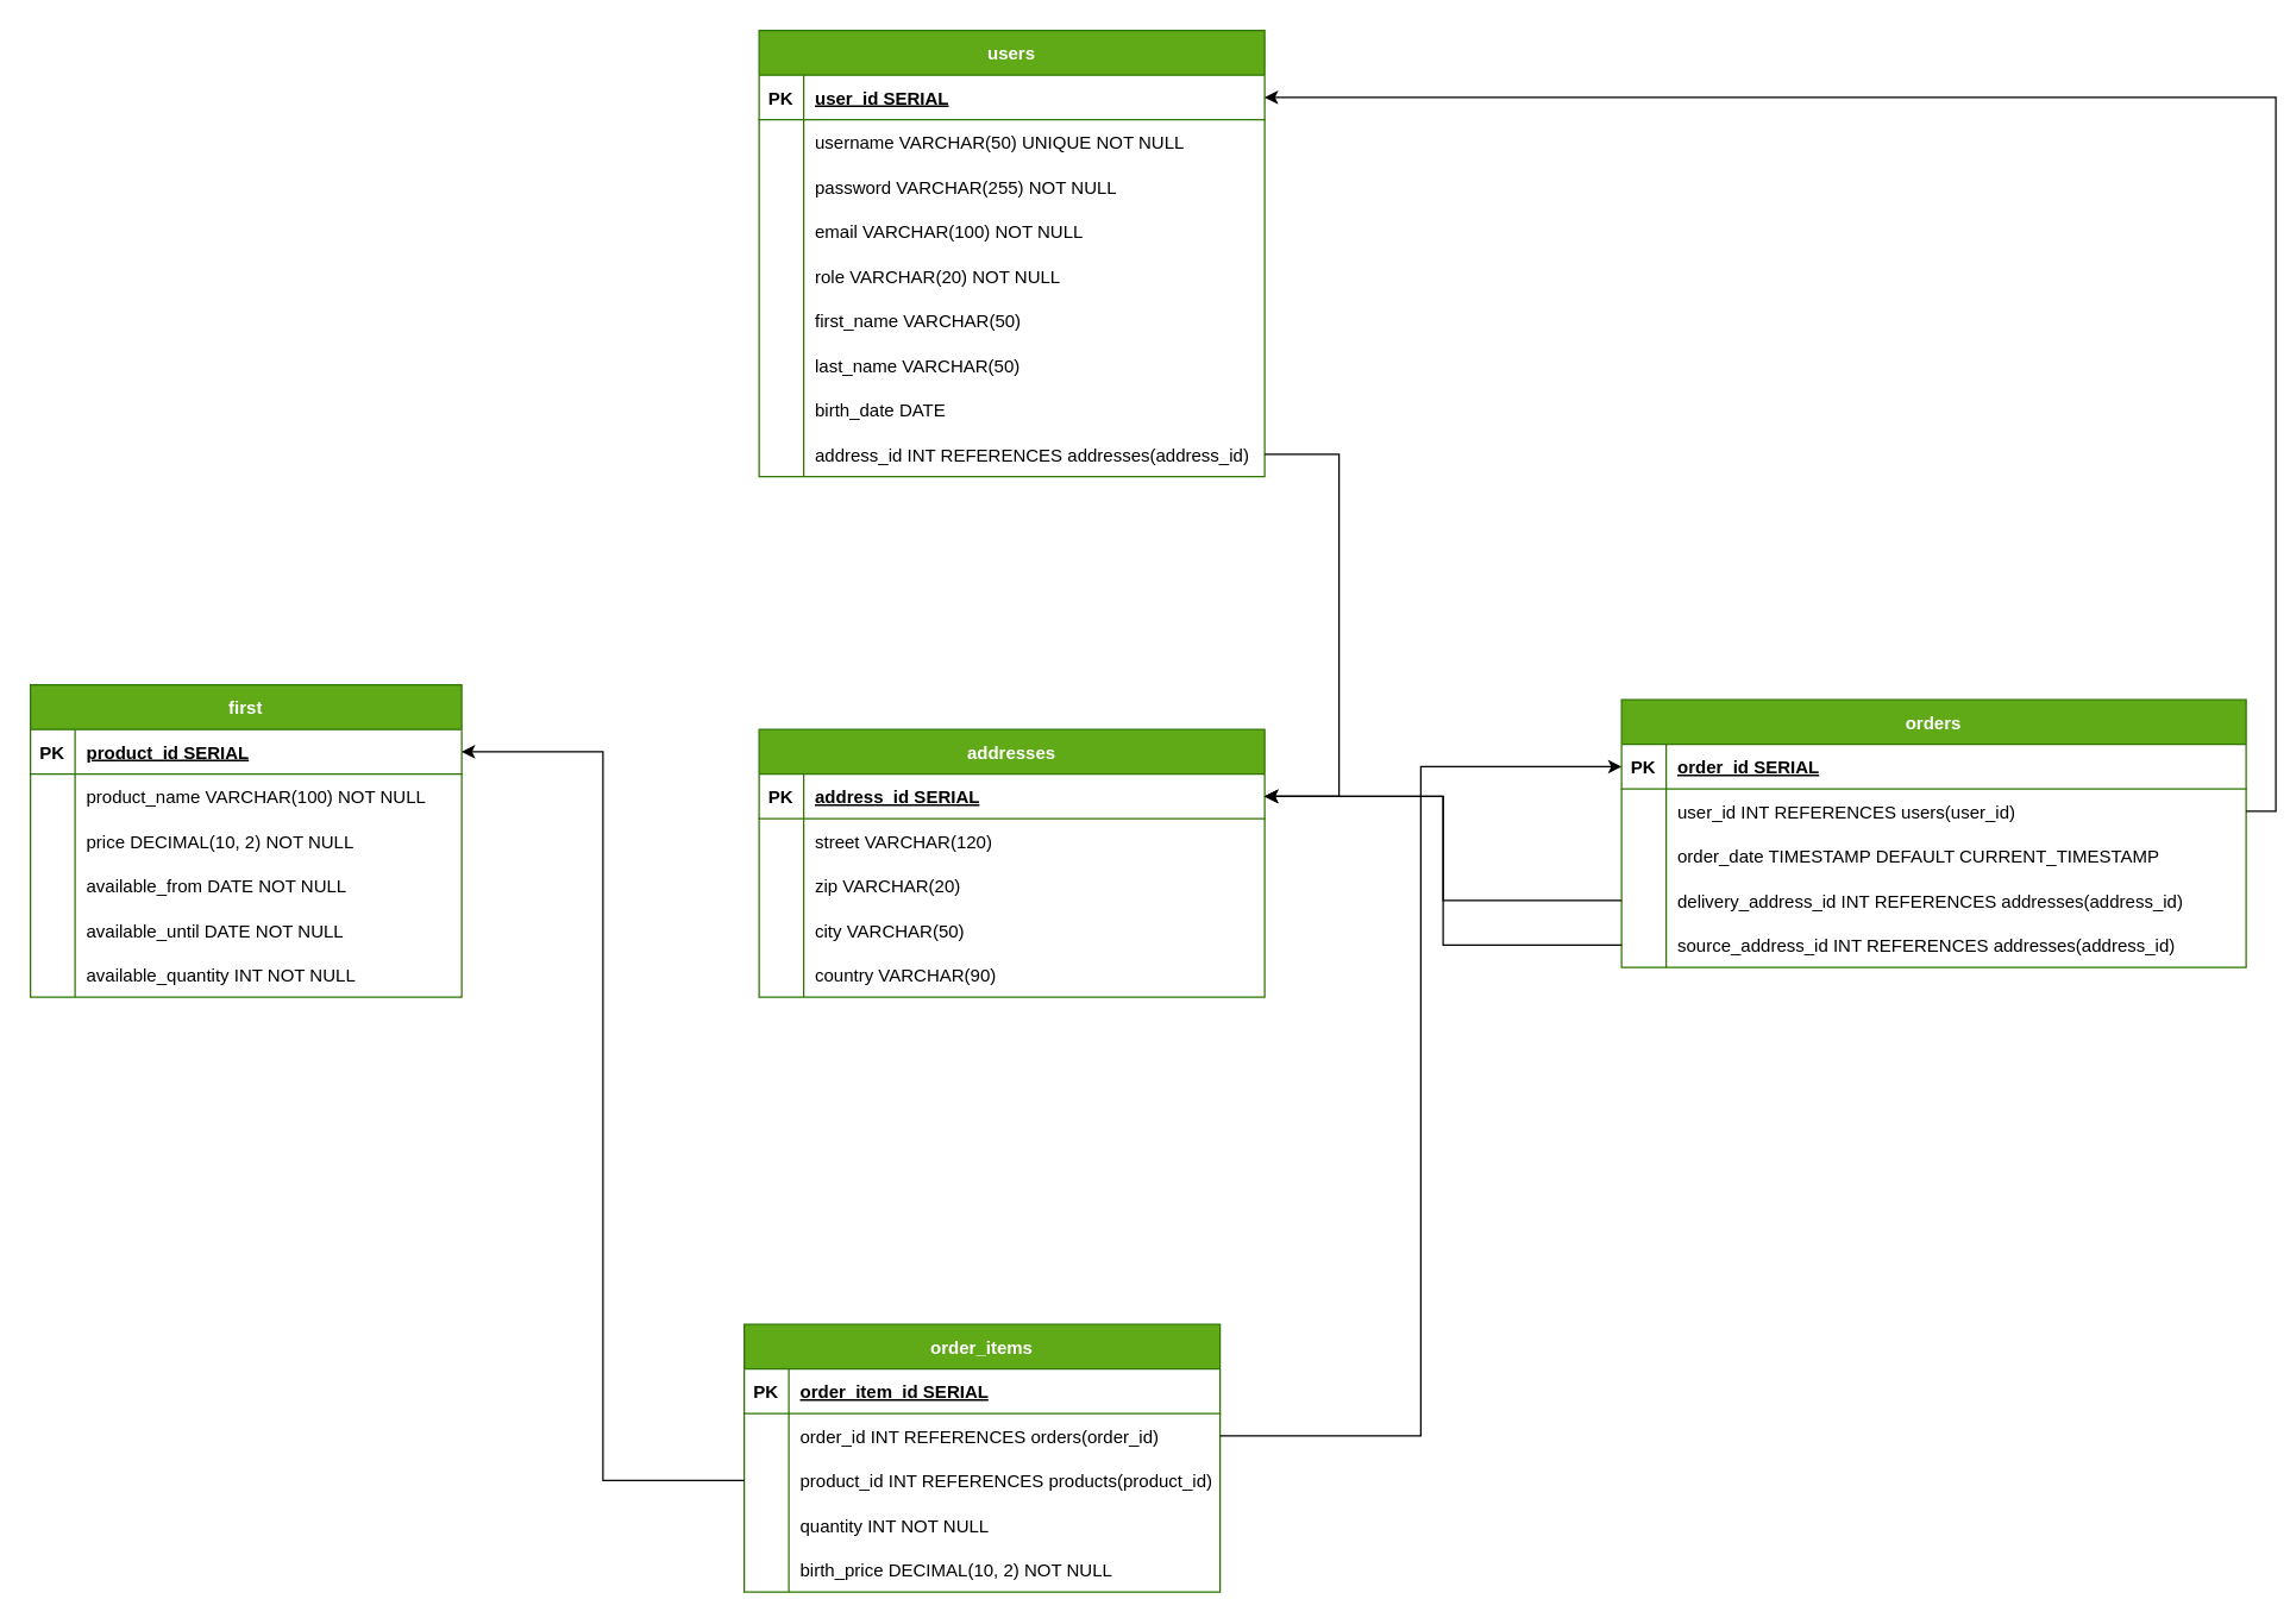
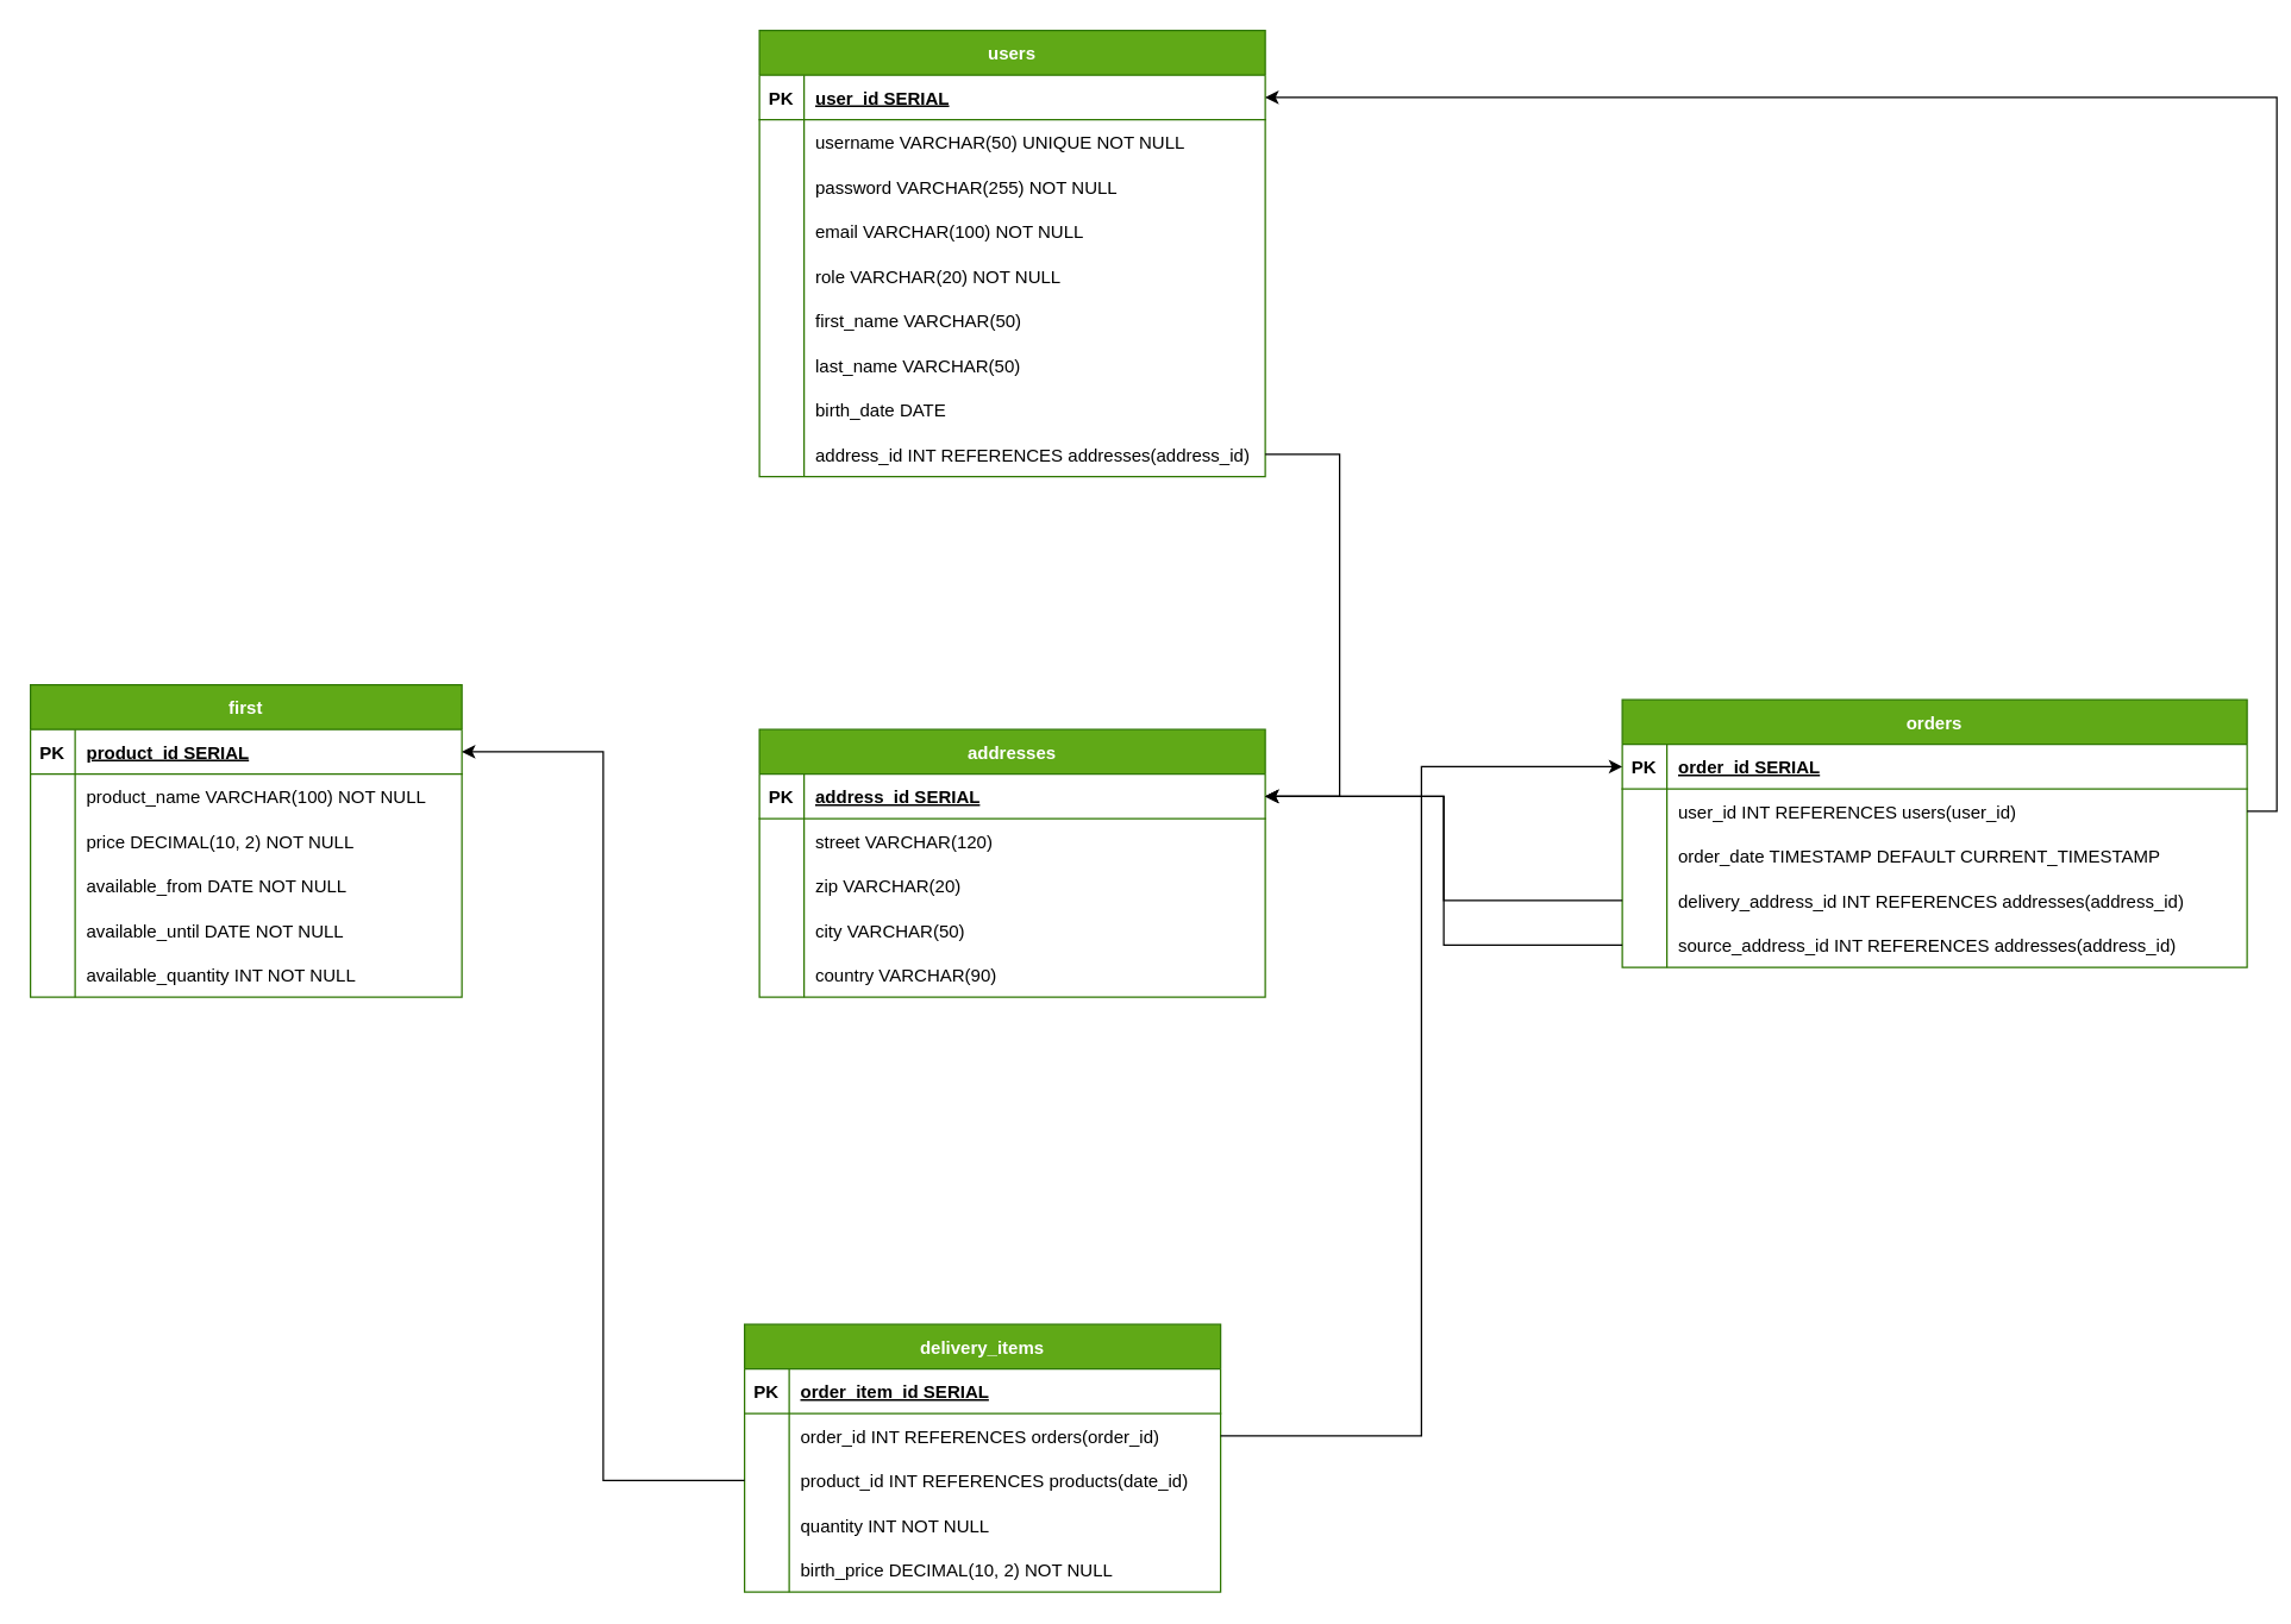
- <mxCell id="66" value="order_items" style="shape=table;startSize=30;container=1;collapsible=1;childLayout=tableLayout;fixedRows=1;rowLines=0;fontStyle=1;align=center;resizeLast=1;fillColor=#60a917;strokeColor=#2D7600;fontColor=#ffffff;" parent="1" vertex="1"><mxGeometry x="500" y="890" width="320" height="180" as="geometry" /></mxCell>
+ <mxCell id="66" value="delivery_items" style="shape=table;startSize=30;container=1;collapsible=1;childLayout=tableLayout;fixedRows=1;rowLines=0;fontStyle=1;align=center;resizeLast=1;fillColor=#60a917;strokeColor=#2D7600;fontColor=#ffffff;" parent="1" vertex="1"><mxGeometry x="500" y="890" width="320" height="180" as="geometry" /></mxCell>
- <mxCell id="75" value="product_id INT REFERENCES products(product_id)" style="shape=partialRectangle;overflow=hidden;connectable=0;fillColor=none;align=left;strokeColor=inherit;top=0;left=0;bottom=0;right=0;spacingLeft=6;" parent="73" vertex="1"><mxGeometry x="30" width="290" height="30" as="geometry"><mxRectangle width="290" height="30" as="alternateBounds" /></mxGeometry></mxCell>
+ <mxCell id="75" value="product_id INT REFERENCES products(date_id)" style="shape=partialRectangle;overflow=hidden;connectable=0;fillColor=none;align=left;strokeColor=inherit;top=0;left=0;bottom=0;right=0;spacingLeft=6;" parent="73" vertex="1"><mxGeometry x="30" width="290" height="30" as="geometry"><mxRectangle width="290" height="30" as="alternateBounds" /></mxGeometry></mxCell>
